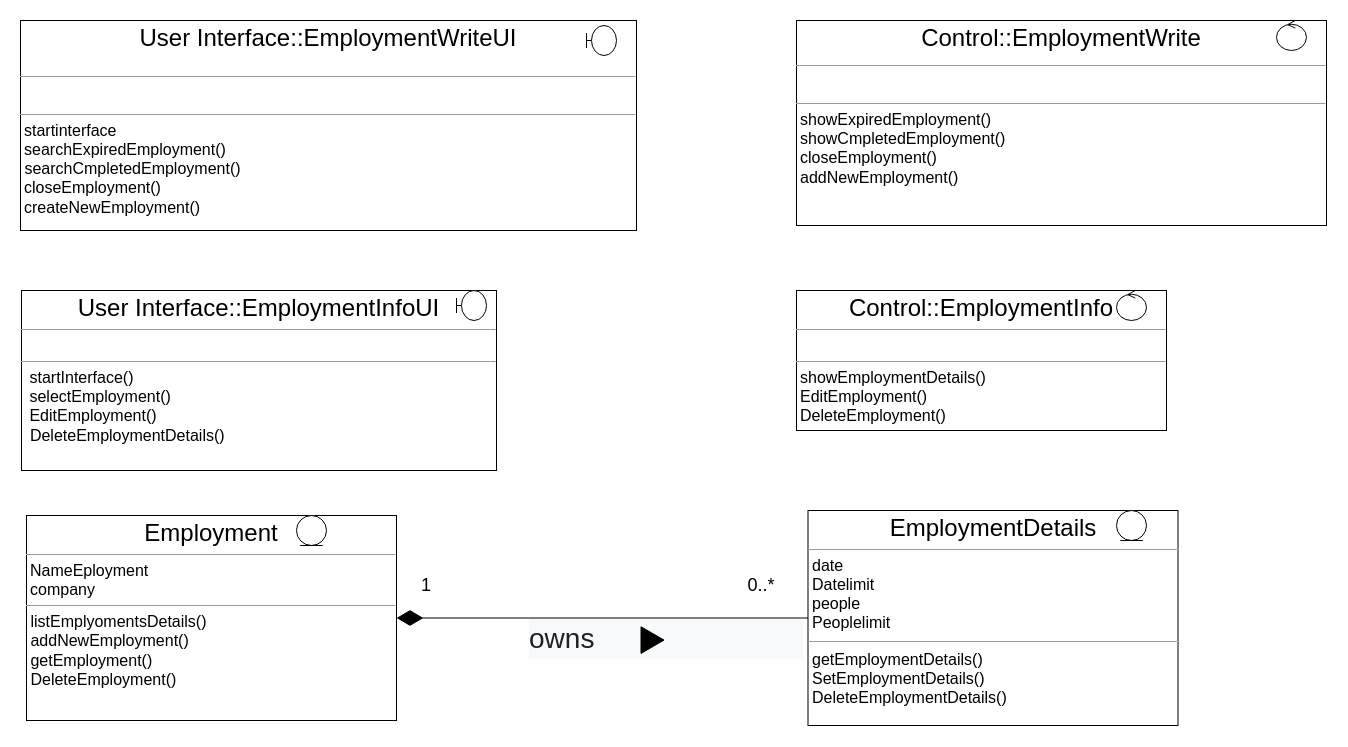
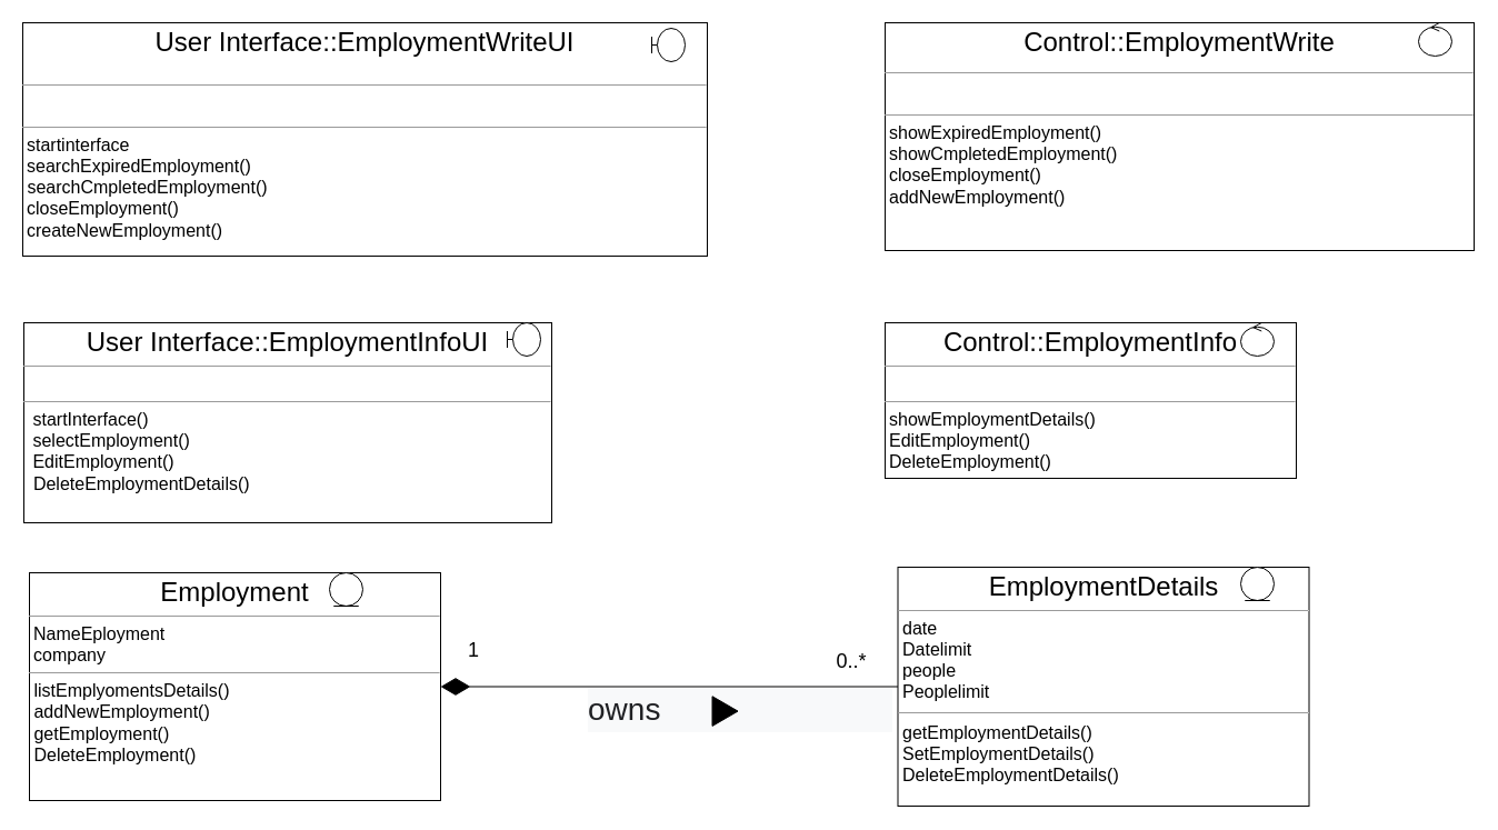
- <mxCell id="9" value="&lt;font style=&quot;font-size: 18px;&quot;&gt;0..*&lt;/font&gt;" style="text;html=1;strokeColor=none;fillColor=none;align=center;verticalAlign=middle;whiteSpace=wrap;rounded=0;" parent="1" vertex="1"><mxGeometry x="731" y="570" width="60" height="30" as="geometry" /></mxCell>
+ <mxCell id="9" value="&lt;font style=&quot;font-size: 18px;&quot;&gt;0..*&lt;/font&gt;" style="text;html=1;strokeColor=none;fillColor=none;align=center;verticalAlign=middle;whiteSpace=wrap;rounded=0;" parent="1" vertex="1"><mxGeometry x="736" y="580" width="60" height="30" as="geometry" /></mxCell>
